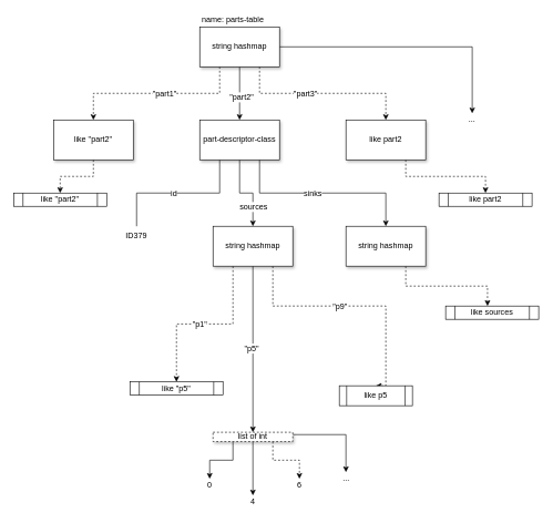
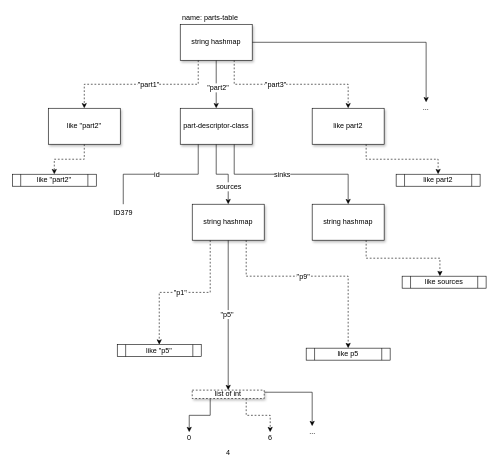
- <mxCell id="36" value="like p5" style="shape=process;whiteSpace=wrap;html=1;backgroundOutline=1;" vertex="1" parent="1"><mxGeometry x="510" y="580" width="110" height="30" as="geometry" /></mxCell>
+ <mxCell id="36" value="like p5" style="shape=process;whiteSpace=wrap;html=1;backgroundOutline=1;" vertex="1" parent="1"><mxGeometry x="510" y="580" width="140" height="20" as="geometry" /></mxCell>
- <mxCell id="39" style="edgeStyle=orthogonalEdgeStyle;rounded=0;orthogonalLoop=1;jettySize=auto;html=1;exitX=0.5;exitY=1;exitDx=0;exitDy=0;" edge="1" parent="1" source="42" target="43"><mxGeometry relative="1" as="geometry" /></mxCell>
